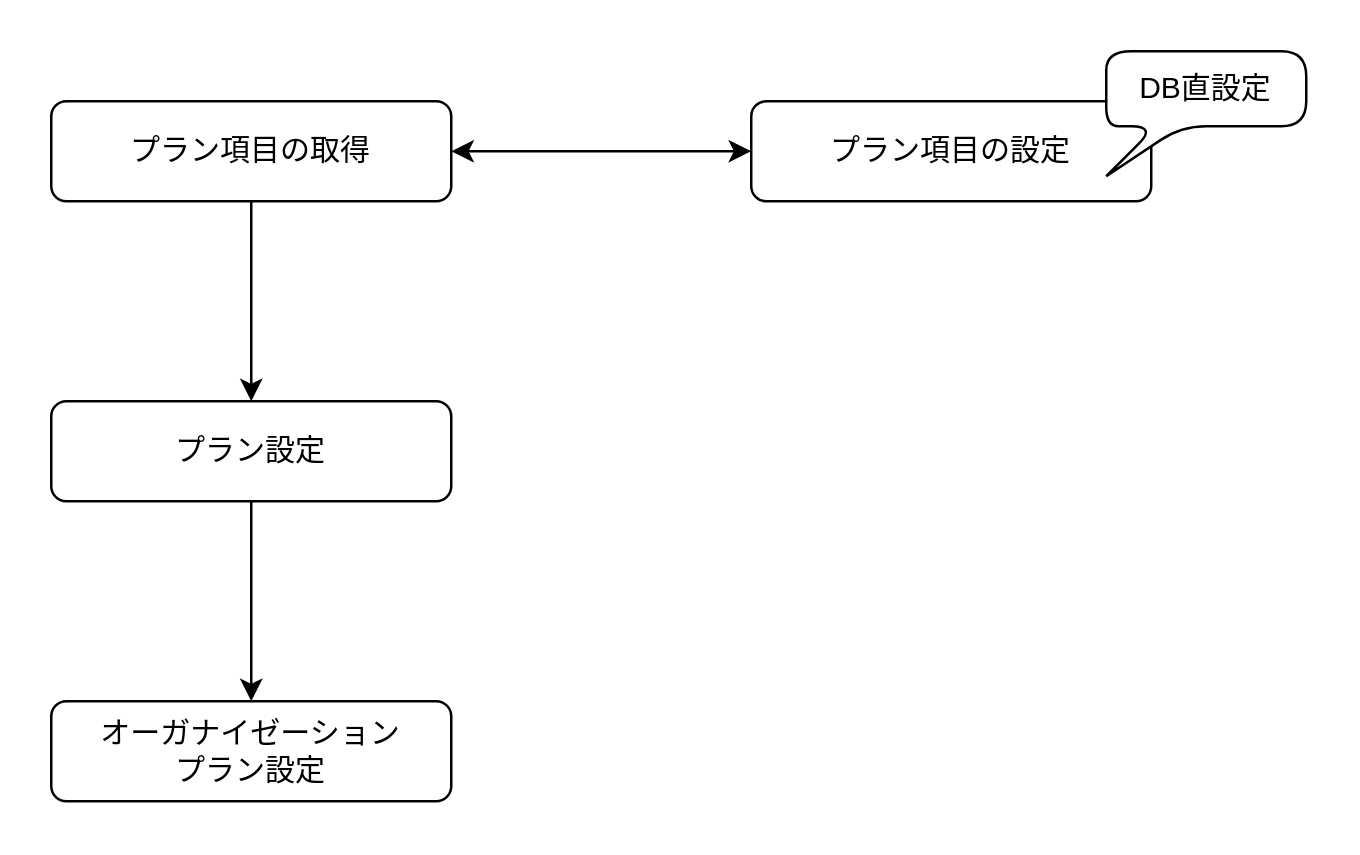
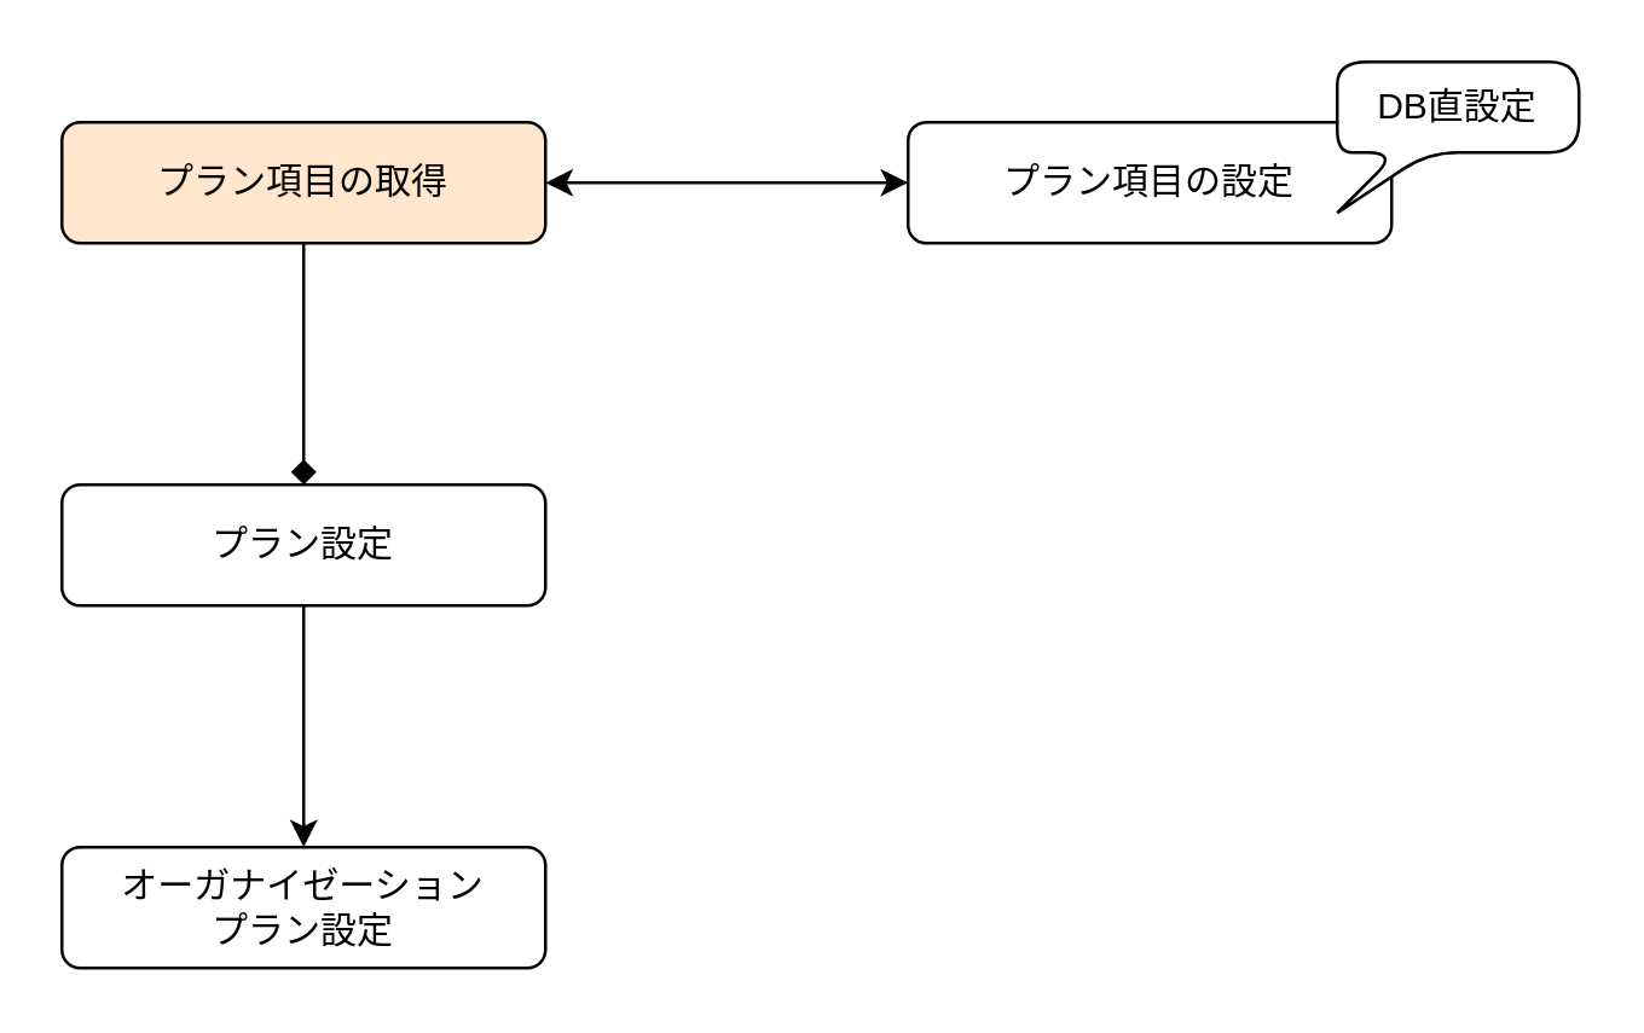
- <mxCell id="2" value="プラン項目の取得" style="rounded=1;whiteSpace=wrap;html=1;fontSize=12;glass=0;strokeWidth=1;shadow=0;" parent="1" vertex="1"><mxGeometry x="20" y="40" width="160" height="40" as="geometry" /></mxCell>
+ <mxCell id="2" value="プラン項目の取得" style="rounded=1;whiteSpace=wrap;html=1;fontSize=12;glass=0;strokeWidth=1;shadow=0;fillColor=#ffe6cc;" parent="1" vertex="1"><mxGeometry x="20" y="40" width="160" height="40" as="geometry" /></mxCell>
- <mxCell id="9" value="" style="endArrow=classic;html=1;rounded=0;exitX=0.5;exitY=1;exitDx=0;exitDy=0;entryX=0.5;entryY=0;entryDx=0;entryDy=0;" edge="1" parent="1" source="2" target="5"><mxGeometry width="50" height="50" relative="1" as="geometry"><mxPoint x="250" y="210" as="sourcePoint" /><mxPoint x="300" y="160" as="targetPoint" /></mxGeometry></mxCell>
+ <mxCell id="9" value="" style="endArrow=diamond;html=1;rounded=0;exitX=0.5;exitY=1;exitDx=0;exitDy=0;entryX=0.5;entryY=0;entryDx=0;entryDy=0;" edge="1" parent="1" source="2" target="5"><mxGeometry width="50" height="50" relative="1" as="geometry"><mxPoint x="250" y="210" as="sourcePoint" /><mxPoint x="300" y="160" as="targetPoint" /></mxGeometry></mxCell>
